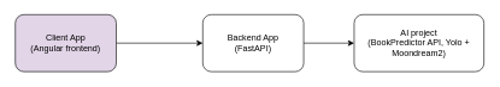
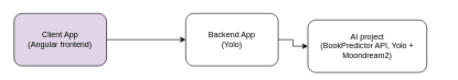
- <mxCell id="5" value="Backend App&lt;br&gt;(FastAPI)" style="rounded=1;whiteSpace=wrap;html=1;" vertex="1" parent="1"><mxGeometry x="280" y="20" width="140" height="80" as="geometry" /></mxCell>
+ <mxCell id="5" value="Backend App&lt;br&gt;(Yolo)" style="rounded=1;whiteSpace=wrap;html=1;" vertex="1" parent="1"><mxGeometry x="280" y="20" width="140" height="80" as="geometry" /></mxCell>
- <mxCell id="6" value="AI project&lt;br&gt;(BookPredictor API, Yolo + Moondream2)" style="rounded=1;whiteSpace=wrap;html=1;" vertex="1" parent="1"><mxGeometry x="490" y="20" width="180" height="80" as="geometry" /></mxCell>
+ <mxCell id="6" value="AI project&lt;br&gt;(BookPredictor API, Yolo + Moondream2)" style="rounded=1;whiteSpace=wrap;html=1;" vertex="1" parent="1"><mxGeometry x="465" y="30" width="180" height="80" as="geometry" /></mxCell>
